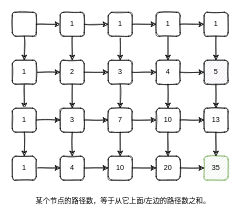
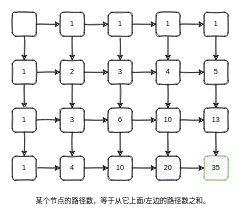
- <mxCell id="42" value="5" style="rounded=1;whiteSpace=wrap;html=1;sketch=1;fillColor=#e1d5e7;" vertex="1" parent="1"><mxGeometry x="340" y="100" width="40" height="40" as="geometry" /></mxCell>
+ <mxCell id="42" value="5" style="rounded=1;whiteSpace=wrap;html=1;sketch=1;" vertex="1" parent="1"><mxGeometry x="340" y="100" width="40" height="40" as="geometry" /></mxCell>
- <mxCell id="7" value="7" style="rounded=1;whiteSpace=wrap;html=1;sketch=1;" vertex="1" parent="1"><mxGeometry x="180" y="180" width="40" height="40" as="geometry" /></mxCell>
+ <mxCell id="7" value="6" style="rounded=1;whiteSpace=wrap;html=1;sketch=1;" vertex="1" parent="1"><mxGeometry x="180" y="180" width="40" height="40" as="geometry" /></mxCell>
- <mxCell id="33" value="20" style="rounded=1;whiteSpace=wrap;html=1;sketch=1;" vertex="1" parent="1"><mxGeometry x="260" y="260" width="40" height="40" as="geometry" /></mxCell>
+ <mxCell id="33" value="20" style="rounded=1;whiteSpace=wrap;html=1;sketch=1;fillColor=#e1d5e7;" vertex="1" parent="1"><mxGeometry x="260" y="260" width="40" height="40" as="geometry" /></mxCell>
